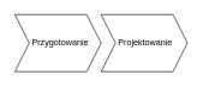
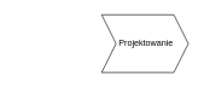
- <mxCell id="2" value="&amp;nbsp; Przygotowanie" style="shape=step;perimeter=stepPerimeter;whiteSpace=wrap;html=1;fixedSize=1;" vertex="1" parent="1"><mxGeometry x="20" y="20" width="120" height="80" as="geometry" /></mxCell>
